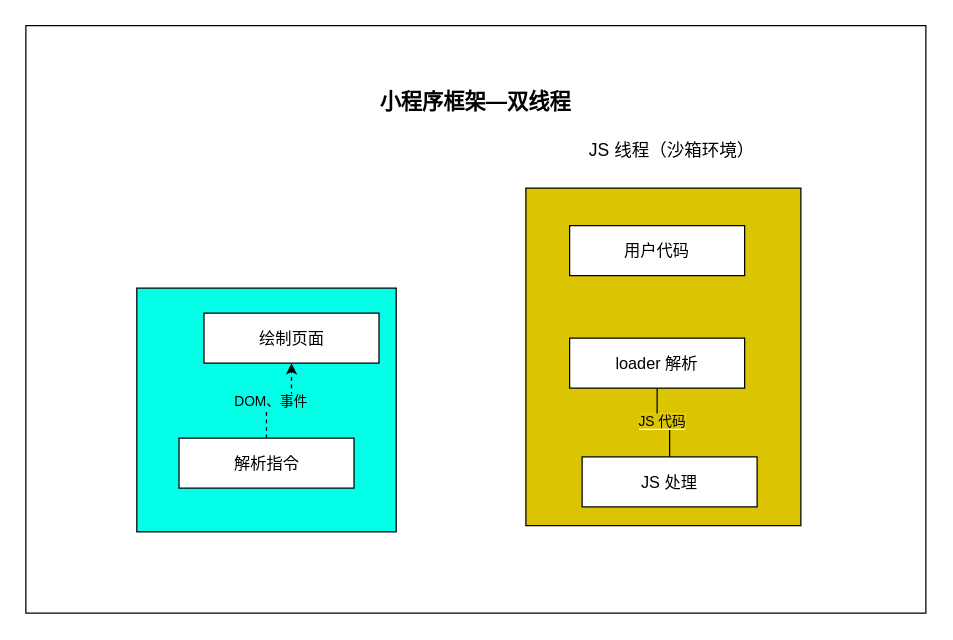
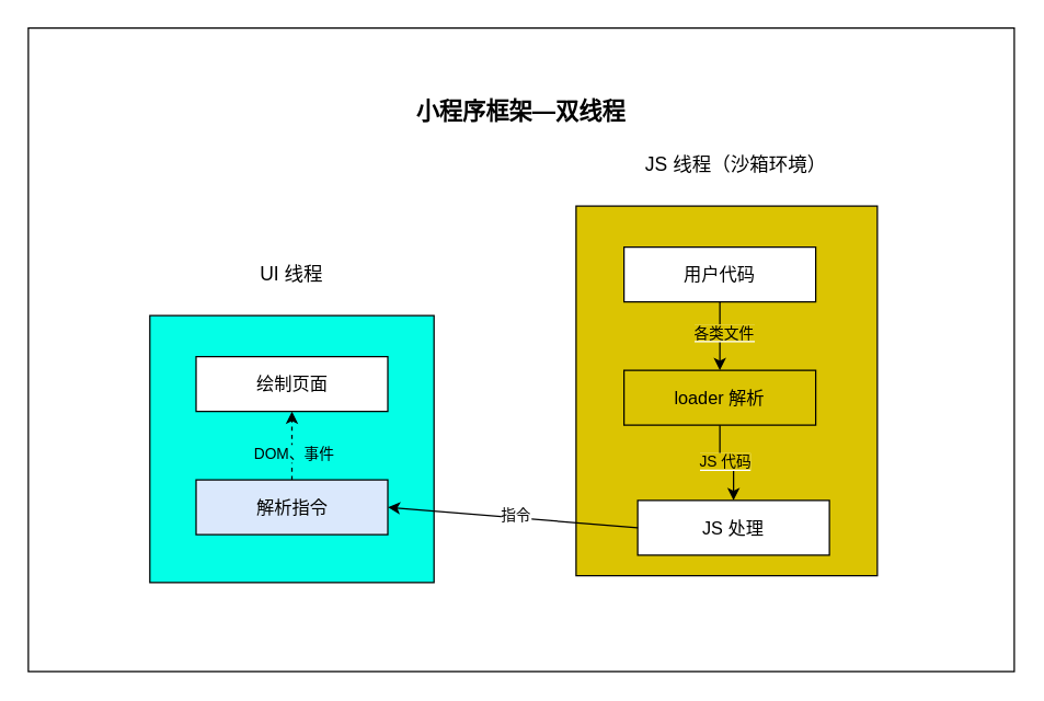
+ <mxCell id="12" value="&lt;font style=&quot;font-size: 14px&quot;&gt;UI 线程&lt;/font&gt;" style="text;html=1;strokeColor=none;fillColor=none;align=center;verticalAlign=middle;whiteSpace=wrap;rounded=0;" vertex="1" parent="1"><mxGeometry x="180" y="190" width="65" height="20" as="geometry" /></mxCell>
+ <mxCell id="4" style="edgeStyle=orthogonalEdgeStyle;rounded=0;orthogonalLoop=1;jettySize=auto;html=1;exitX=0.5;exitY=1;exitDx=0;exitDy=0;entryX=0.5;entryY=0;entryDx=0;entryDy=0;" edge="1" parent="1" source="6" target="9"><mxGeometry relative="1" as="geometry" /></mxCell>
+ <mxCell id="5" value="&lt;span style=&quot;background-color: rgb(219 , 196 , 2)&quot;&gt;各类文件&lt;/span&gt;" style="edgeLabel;html=1;align=center;verticalAlign=middle;resizable=0;points=[];" vertex="1" connectable="0" parent="4"><mxGeometry x="-0.139" y="2" relative="1" as="geometry"><mxPoint as="offset" /></mxGeometry></mxCell>
- <mxCell id="17" value="&lt;font style=&quot;font-size: 13px&quot;&gt;绘制页面&lt;/font&gt;" style="rounded=0;whiteSpace=wrap;html=1;" vertex="1" parent="1"><mxGeometry x="162.5" y="250" width="140" height="40" as="geometry" /></mxCell>
+ <mxCell id="17" value="&lt;font style=&quot;font-size: 13px&quot;&gt;绘制页面&lt;/font&gt;" style="rounded=0;whiteSpace=wrap;html=1;" vertex="1" parent="1"><mxGeometry x="142.5" y="260" width="140" height="40" as="geometry" /></mxCell>
- <mxCell id="9" value="&lt;font style=&quot;font-size: 13px&quot;&gt;loader 解析&lt;/font&gt;" style="rounded=0;whiteSpace=wrap;html=1;" vertex="1" parent="1"><mxGeometry x="455" y="270" width="140" height="40" as="geometry" /></mxCell>
+ <mxCell id="9" value="&lt;font style=&quot;font-size: 13px&quot;&gt;loader 解析&lt;/font&gt;" style="rounded=0;whiteSpace=wrap;html=1;fillColor=#dbc402;" vertex="1" parent="1"><mxGeometry x="455" y="270" width="140" height="40" as="geometry" /></mxCell>
- <mxCell id="7" style="edgeStyle=orthogonalEdgeStyle;rounded=0;orthogonalLoop=1;jettySize=auto;html=1;exitX=0.5;exitY=1;exitDx=0;exitDy=0;entryX=0.5;entryY=0;entryDx=0;entryDy=0;endArrow=none;" edge="1" parent="1" source="9" target="10"><mxGeometry relative="1" as="geometry" /></mxCell>
+ <mxCell id="7" style="edgeStyle=orthogonalEdgeStyle;rounded=0;orthogonalLoop=1;jettySize=auto;html=1;exitX=0.5;exitY=1;exitDx=0;exitDy=0;entryX=0.5;entryY=0;entryDx=0;entryDy=0;" edge="1" parent="1" source="9" target="10"><mxGeometry relative="1" as="geometry" /></mxCell>
- <mxCell id="16" value="&lt;font style=&quot;font-size: 13px&quot;&gt;解析指令&lt;/font&gt;" style="rounded=0;whiteSpace=wrap;html=1;" vertex="1" parent="1"><mxGeometry x="142.5" y="350" width="140" height="40" as="geometry" /></mxCell>
+ <mxCell id="16" value="&lt;font style=&quot;font-size: 13px&quot;&gt;解析指令&lt;/font&gt;" style="rounded=0;whiteSpace=wrap;html=1;fillColor=#dae8fc;" vertex="1" parent="1"><mxGeometry x="142.5" y="350" width="140" height="40" as="geometry" /></mxCell>
+ <mxCell id="18" value="" style="endArrow=classic;html=1;entryX=1;entryY=0.5;entryDx=0;entryDy=0;exitX=0;exitY=0.5;exitDx=0;exitDy=0;" edge="1" parent="1" source="10" target="16"><mxGeometry width="50" height="50" relative="1" as="geometry"><mxPoint x="330" y="460" as="sourcePoint" /><mxPoint x="380" y="410" as="targetPoint" /></mxGeometry></mxCell>
+ <mxCell id="19" value="指令" style="edgeLabel;html=1;align=center;verticalAlign=middle;resizable=0;points=[];" vertex="1" connectable="0" parent="18"><mxGeometry x="-0.015" y="-2" relative="1" as="geometry"><mxPoint as="offset" /></mxGeometry></mxCell>
